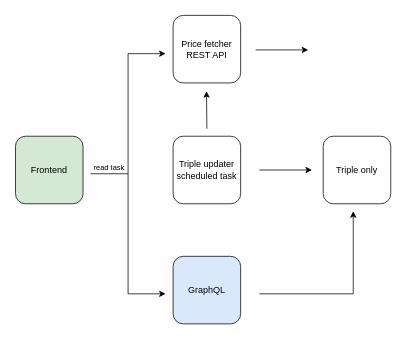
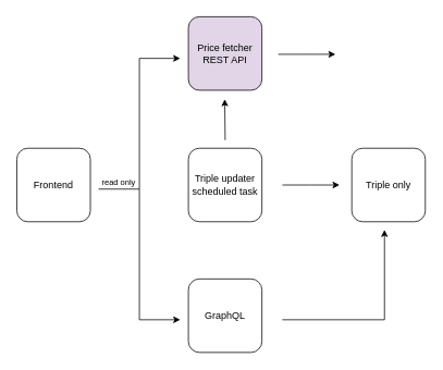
- <mxCell id="4" value="Price fetcher REST API" style="rounded=1;whiteSpace=wrap;html=1;" parent="1" vertex="1"><mxGeometry x="230" y="20" width="90" height="90" as="geometry" /></mxCell>
+ <mxCell id="4" value="Price fetcher REST API" style="rounded=1;whiteSpace=wrap;html=1;fillColor=#e1d5e7;" parent="1" vertex="1"><mxGeometry x="230" y="20" width="90" height="90" as="geometry" /></mxCell>
- <mxCell id="6" value="&lt;font style=&quot;font-size: 10px;&quot;&gt;read task&lt;/font&gt;" style="text;html=1;strokeColor=none;fillColor=none;align=center;verticalAlign=middle;whiteSpace=wrap;rounded=0;" vertex="1" parent="1"><mxGeometry x="115" y="207" width="60" height="30" as="geometry" /></mxCell>
+ <mxCell id="6" value="&lt;font style=&quot;font-size: 10px;&quot;&gt;read only&lt;/font&gt;" style="text;html=1;strokeColor=none;fillColor=none;align=center;verticalAlign=middle;whiteSpace=wrap;rounded=0;" vertex="1" parent="1"><mxGeometry x="115" y="207" width="60" height="30" as="geometry" /></mxCell>
- <mxCell id="2" value="Frontend" style="rounded=1;whiteSpace=wrap;html=1;fillColor=#d5e8d4;" parent="1" vertex="1"><mxGeometry x="20" y="181" width="90" height="90" as="geometry" /></mxCell>
+ <mxCell id="2" value="Frontend" style="rounded=1;whiteSpace=wrap;html=1;" parent="1" vertex="1"><mxGeometry x="20" y="181" width="90" height="90" as="geometry" /></mxCell>
- <mxCell id="8" value="&lt;div&gt;GraphQL&lt;br&gt;&lt;/div&gt;" style="rounded=1;whiteSpace=wrap;html=1;fillColor=#dae8fc;" vertex="1" parent="1"><mxGeometry x="230" y="341" width="90" height="90" as="geometry" /></mxCell>
+ <mxCell id="8" value="&lt;div&gt;GraphQL&lt;br&gt;&lt;/div&gt;" style="rounded=1;whiteSpace=wrap;html=1;" vertex="1" parent="1"><mxGeometry x="230" y="341" width="90" height="90" as="geometry" /></mxCell>
